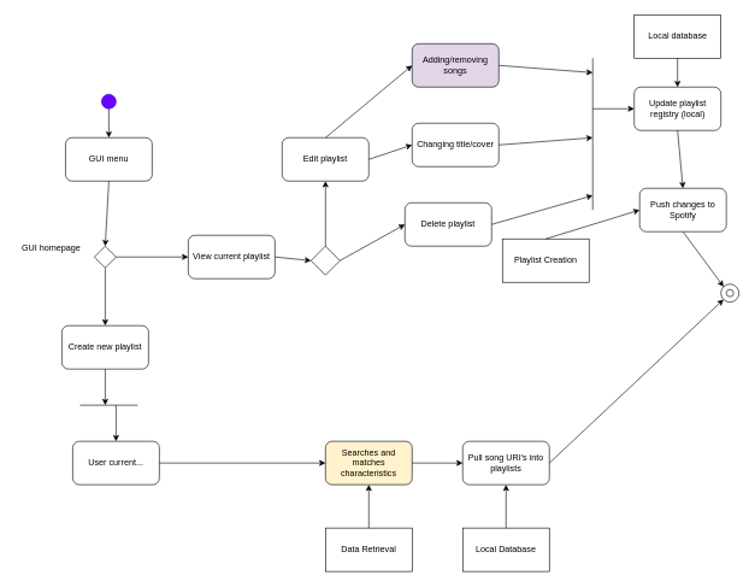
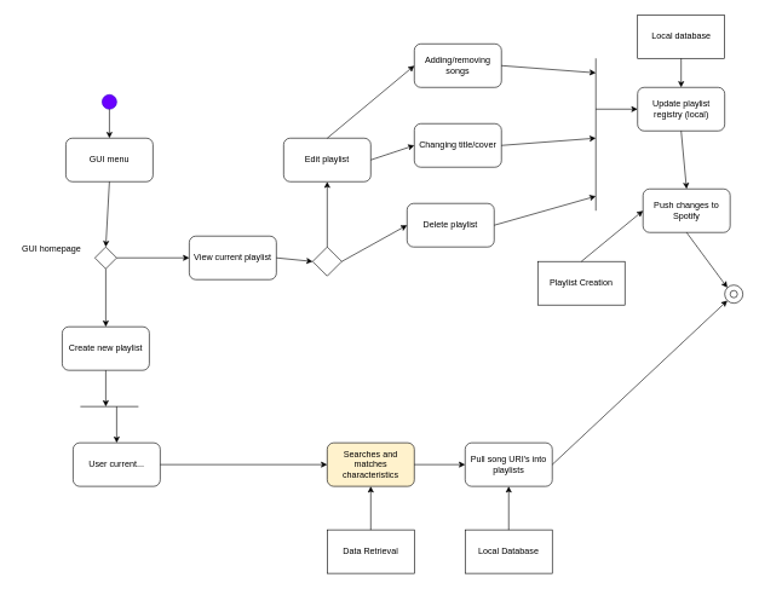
- <mxCell id="28" value="Adding/removing songs" style="rounded=1;whiteSpace=wrap;html=1;fillColor=#e1d5e7;" vertex="1" parent="1"><mxGeometry x="570" y="60" width="120" height="60" as="geometry" /></mxCell>
+ <mxCell id="28" value="Adding/removing songs" style="rounded=1;whiteSpace=wrap;html=1;" vertex="1" parent="1"><mxGeometry x="570" y="60" width="120" height="60" as="geometry" /></mxCell>
- <mxCell id="45" value="Playlist Creation" style="rounded=0;whiteSpace=wrap;html=1;" vertex="1" parent="1"><mxGeometry x="695" y="330" width="120" height="60" as="geometry" /></mxCell>
+ <mxCell id="45" value="Playlist Creation" style="rounded=0;whiteSpace=wrap;html=1;" vertex="1" parent="1"><mxGeometry x="740" y="360" width="120" height="60" as="geometry" /></mxCell>
